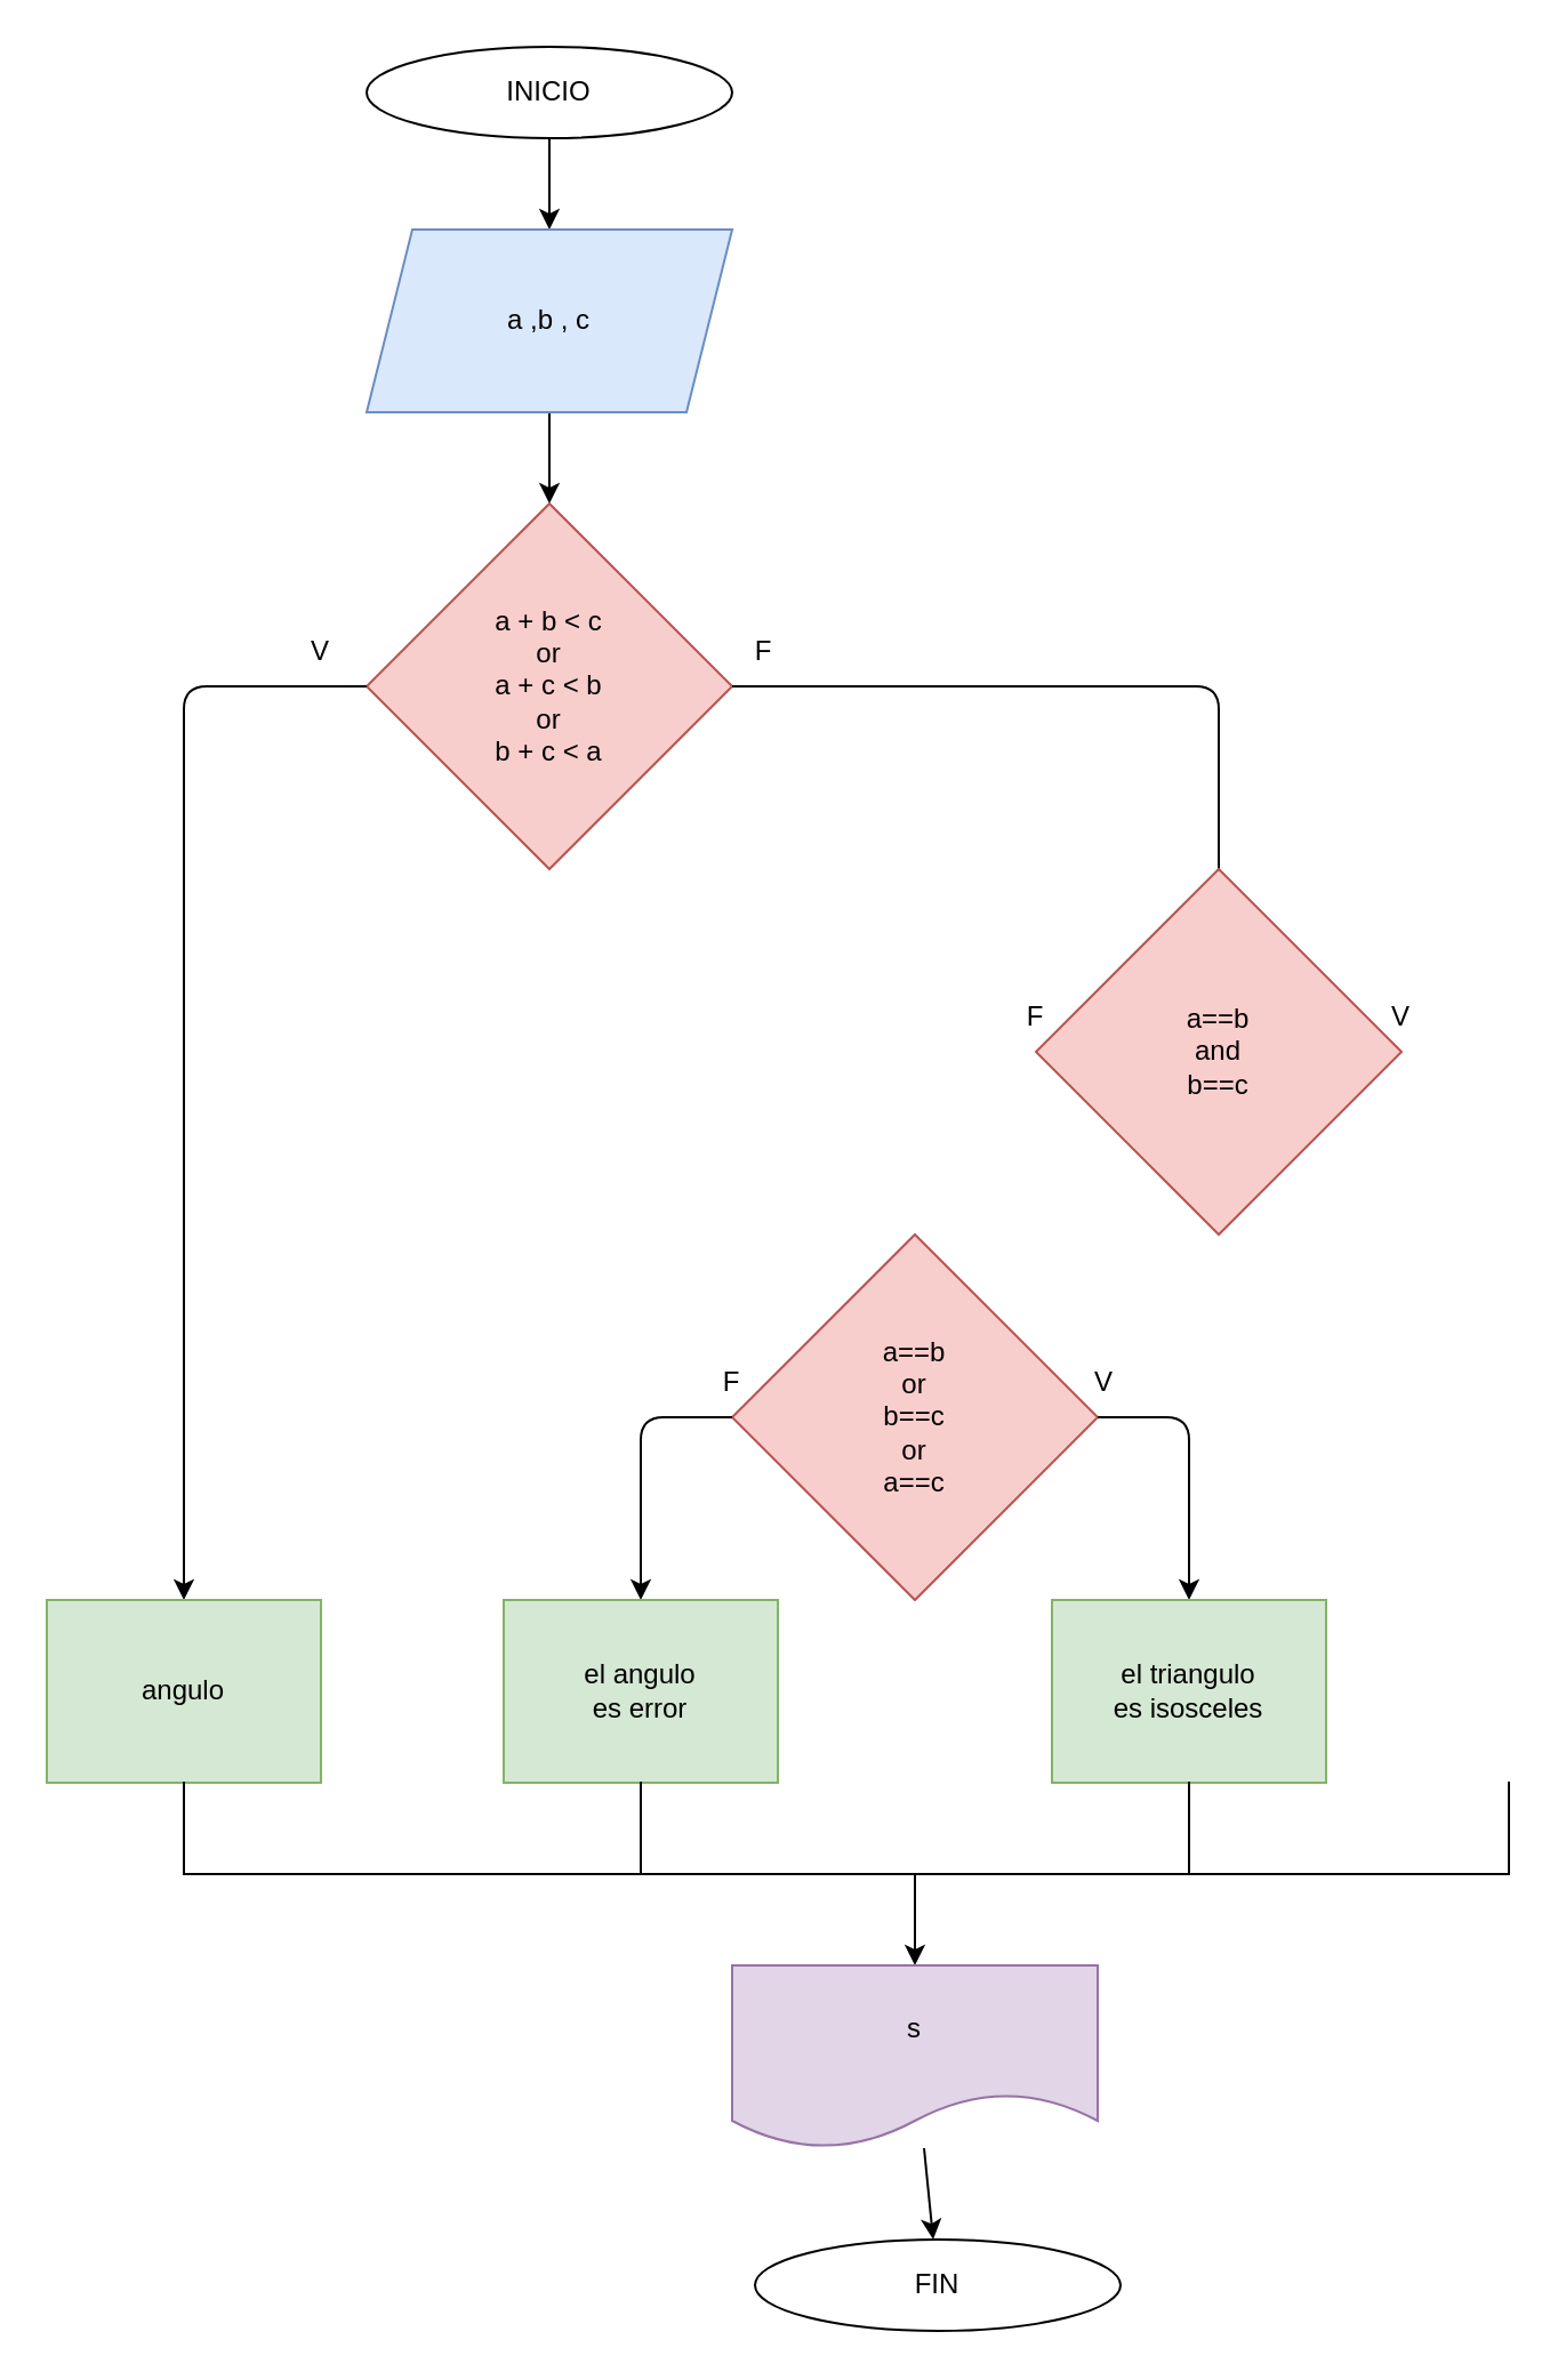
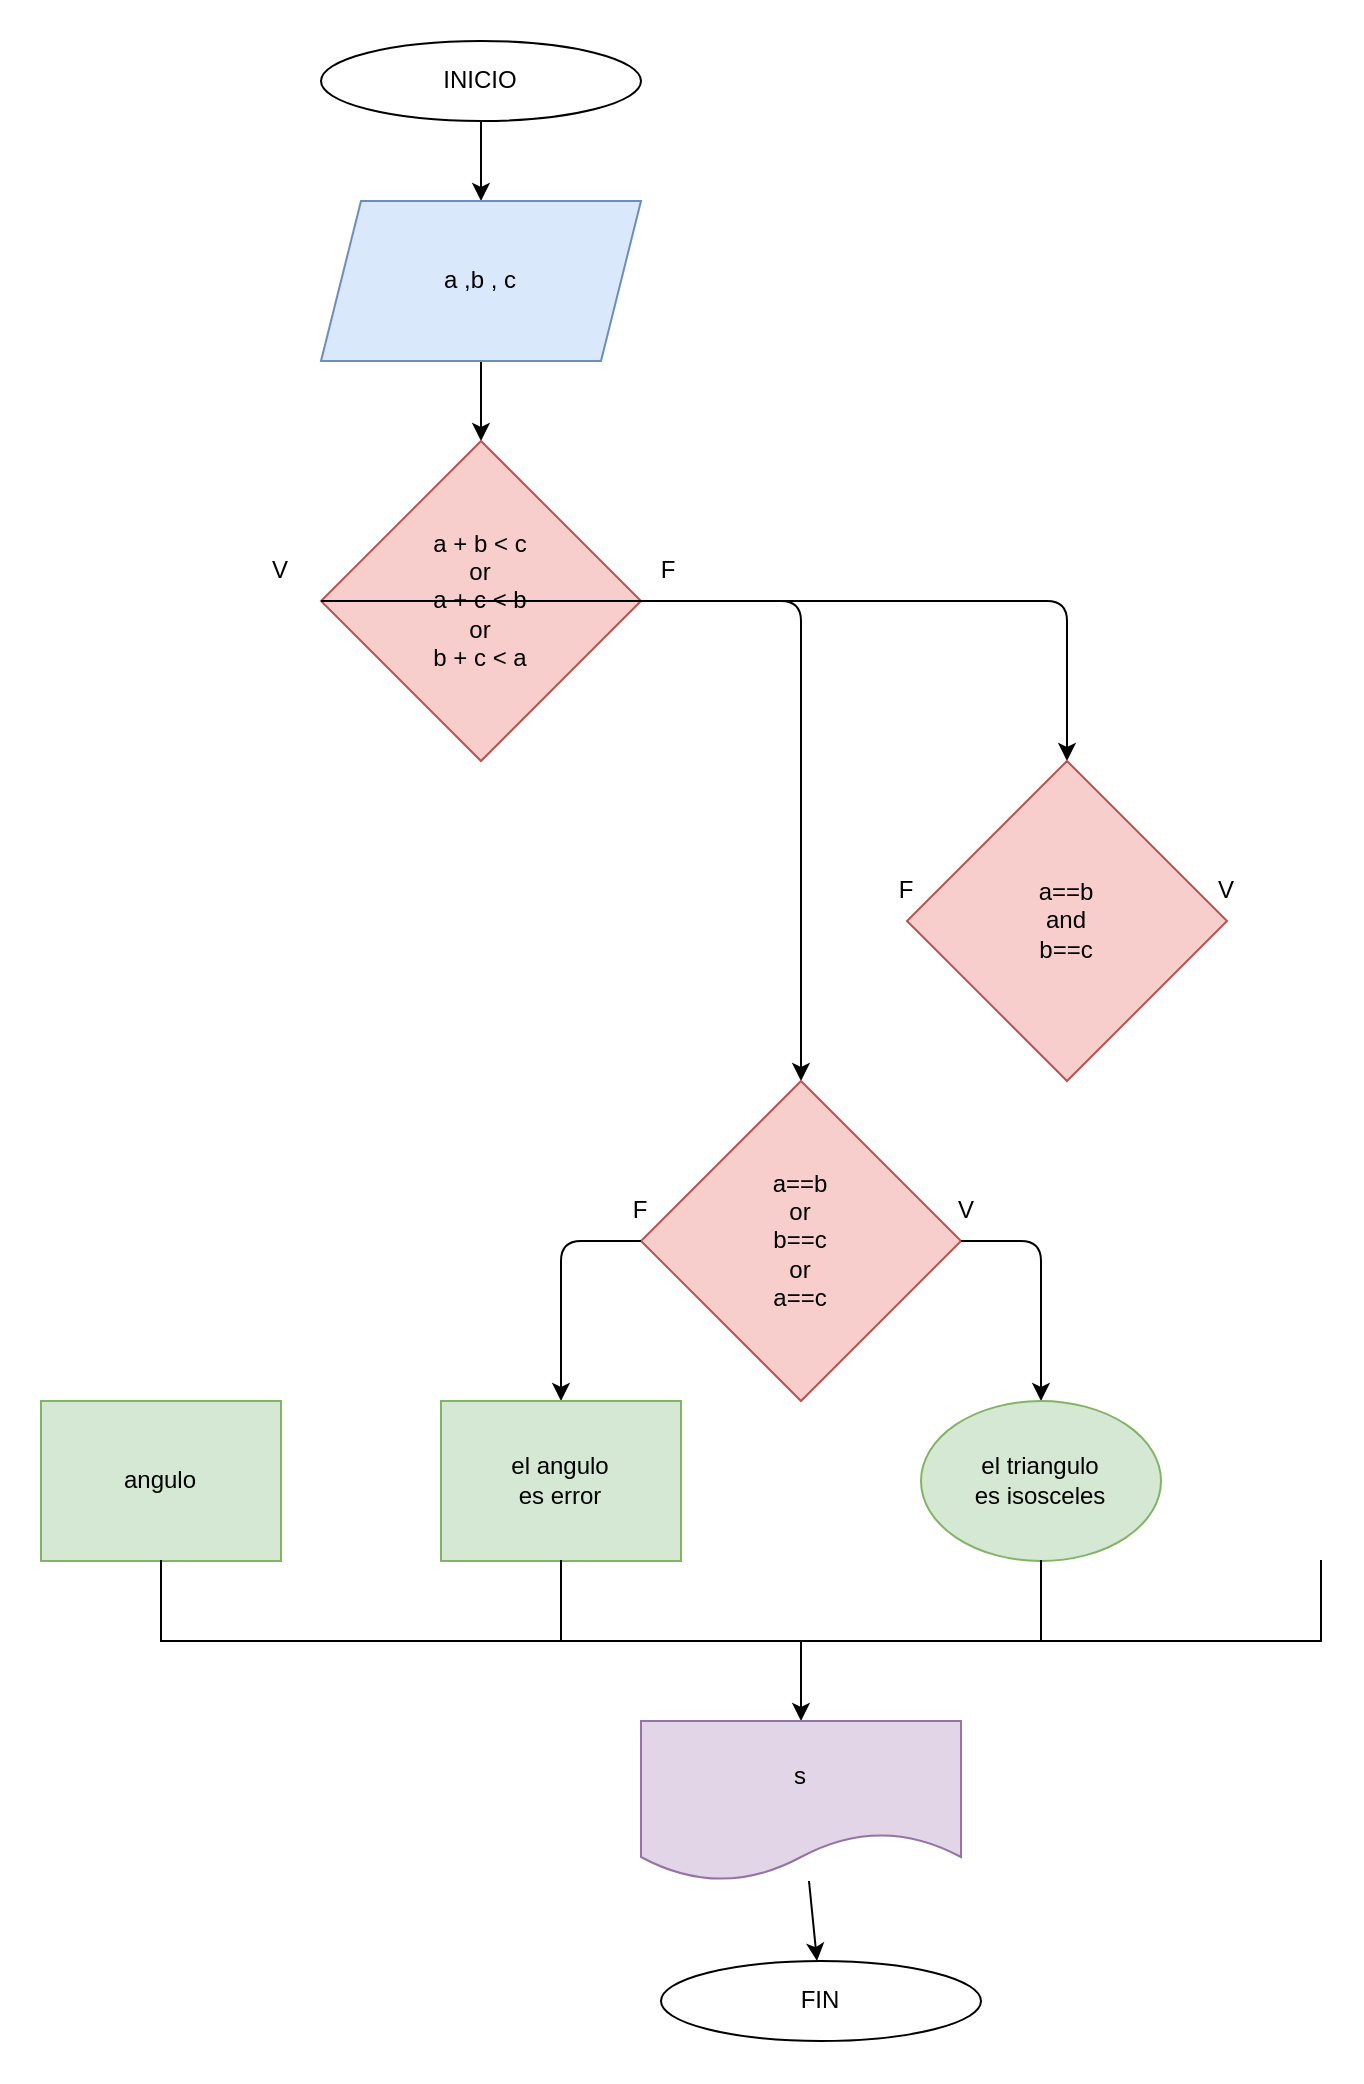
- <mxCell id="8" value="" style="edgeStyle=segmentEdgeStyle;endArrow=none;html=1;exitX=1;exitY=0.5;exitDx=0;exitDy=0;entryX=0.5;entryY=0;entryDx=0;entryDy=0;" edge="1" parent="1" source="6" target="11"><mxGeometry width="50" height="50" relative="1" as="geometry"><mxPoint x="374" y="320" as="sourcePoint" /><mxPoint x="360" y="380" as="targetPoint" /></mxGeometry></mxCell>
+ <mxCell id="8" value="" style="edgeStyle=segmentEdgeStyle;endArrow=classic;html=1;exitX=1;exitY=0.5;exitDx=0;exitDy=0;entryX=0.5;entryY=0;entryDx=0;entryDy=0;" edge="1" parent="1" source="6" target="11"><mxGeometry width="50" height="50" relative="1" as="geometry"><mxPoint x="374" y="320" as="sourcePoint" /><mxPoint x="360" y="380" as="targetPoint" /></mxGeometry></mxCell>
- <mxCell id="7" value="" style="edgeStyle=segmentEdgeStyle;endArrow=classic;html=1;exitX=0;exitY=0.5;exitDx=0;exitDy=0;entryX=0.5;entryY=0;entryDx=0;entryDy=0;" edge="1" parent="1" source="6" target="14"><mxGeometry width="50" height="50" relative="1" as="geometry"><mxPoint x="190" y="410" as="sourcePoint" /><mxPoint x="120" y="620" as="targetPoint" /></mxGeometry></mxCell>
+ <mxCell id="7" value="" style="edgeStyle=segmentEdgeStyle;endArrow=classic;html=1;exitX=0;exitY=0.5;exitDx=0;exitDy=0;" edge="1" parent="1" source="6" target="15"><mxGeometry width="50" height="50" relative="1" as="geometry"><mxPoint x="190" y="410" as="sourcePoint" /><mxPoint x="120" y="620" as="targetPoint" /></mxGeometry></mxCell>
- <mxCell id="21" value="el triangulo&lt;br&gt;es isosceles" style="rounded=0;whiteSpace=wrap;html=1;fillColor=#d5e8d4;strokeColor=#82b366;" vertex="1" parent="1"><mxGeometry x="460" y="700" width="120" height="80" as="geometry" /></mxCell>
+ <mxCell id="21" value="el triangulo&lt;br&gt;es isosceles" style="ellipse;whiteSpace=wrap;html=1;fillColor=#d5e8d4;strokeColor=#82b366;" vertex="1" parent="1"><mxGeometry x="460" y="700" width="120" height="80" as="geometry" /></mxCell>
